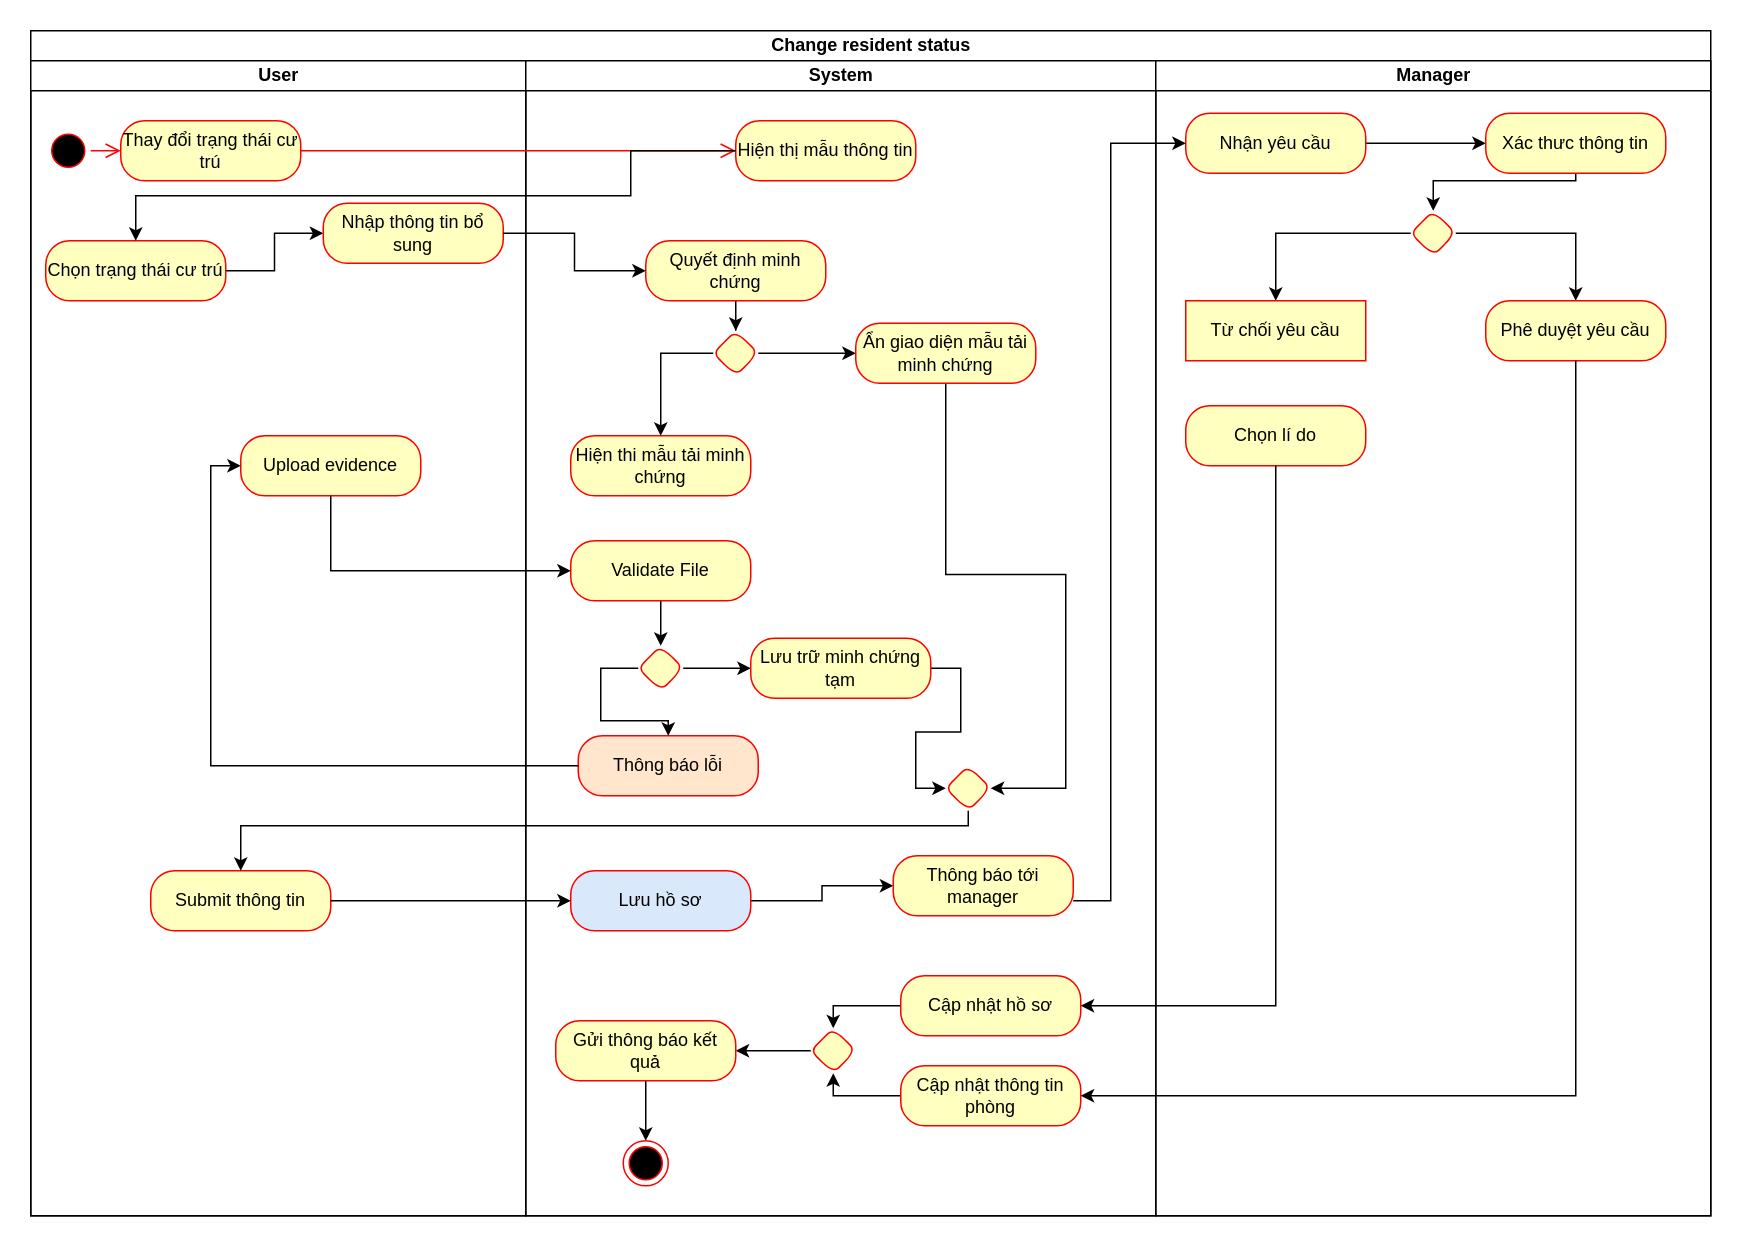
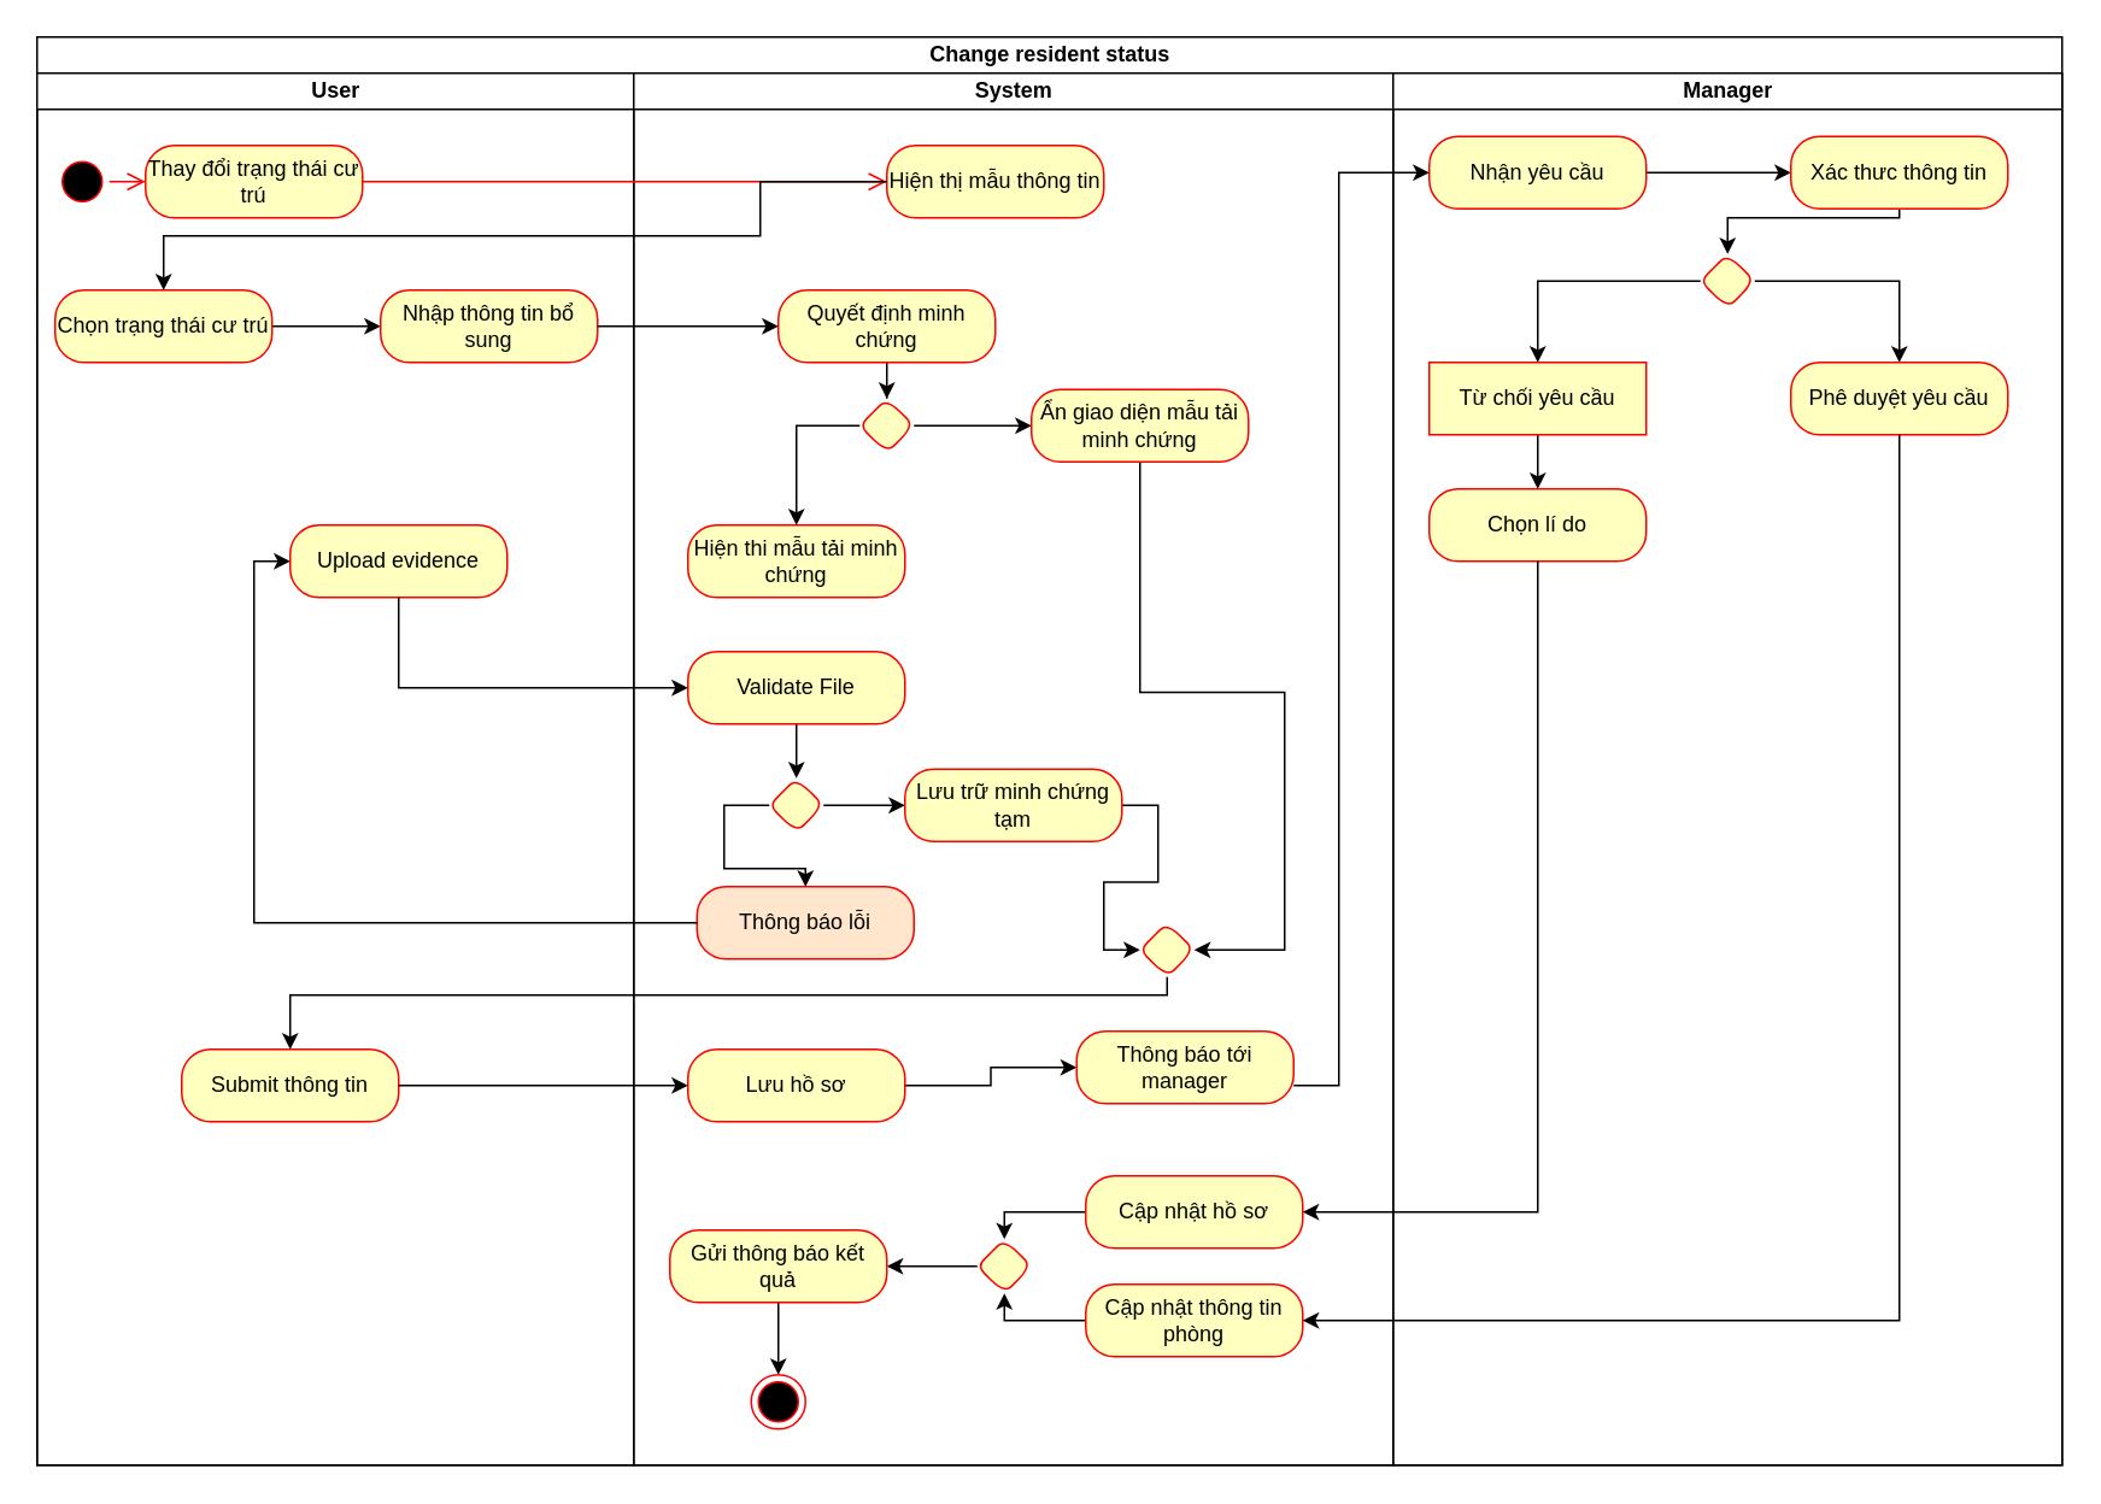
- <mxCell id="9" value="Nhập thông tin bổ sung" style="rounded=1;whiteSpace=wrap;html=1;arcSize=40;fontColor=#000000;fillColor=#ffffc0;strokeColor=#ff0000;" vertex="1" parent="3"><mxGeometry x="195" y="95" width="120" height="40" as="geometry" /></mxCell>
+ <mxCell id="9" value="Nhập thông tin bổ sung" style="rounded=1;whiteSpace=wrap;html=1;arcSize=40;fontColor=#000000;fillColor=#ffffc0;strokeColor=#ff0000;" vertex="1" parent="3"><mxGeometry x="190" y="120" width="120" height="40" as="geometry" /></mxCell>
+ <mxCell id="51" value="" style="edgeStyle=orthogonalEdgeStyle;rounded=0;orthogonalLoop=1;jettySize=auto;html=1;" edge="1" parent="43" source="52" target="53"><mxGeometry relative="1" as="geometry" /></mxCell>
- <mxCell id="32" value="Lưu hồ sơ" style="rounded=1;whiteSpace=wrap;html=1;arcSize=40;fontColor=#000000;fillColor=#dae8fc;strokeColor=#ff0000;" vertex="1" parent="12"><mxGeometry x="30" y="540" width="120" height="40" as="geometry" /></mxCell>
+ <mxCell id="32" value="Lưu hồ sơ" style="rounded=1;whiteSpace=wrap;html=1;arcSize=40;fontColor=#000000;fillColor=#ffffc0;strokeColor=#ff0000;" vertex="1" parent="12"><mxGeometry x="30" y="540" width="120" height="40" as="geometry" /></mxCell>
